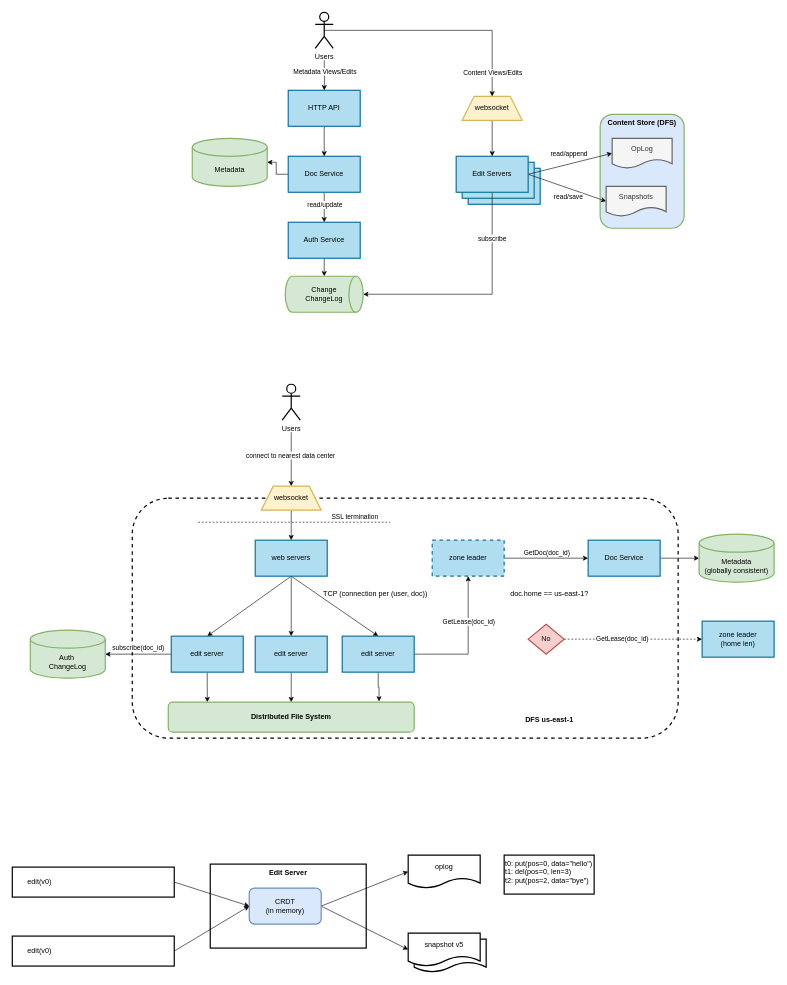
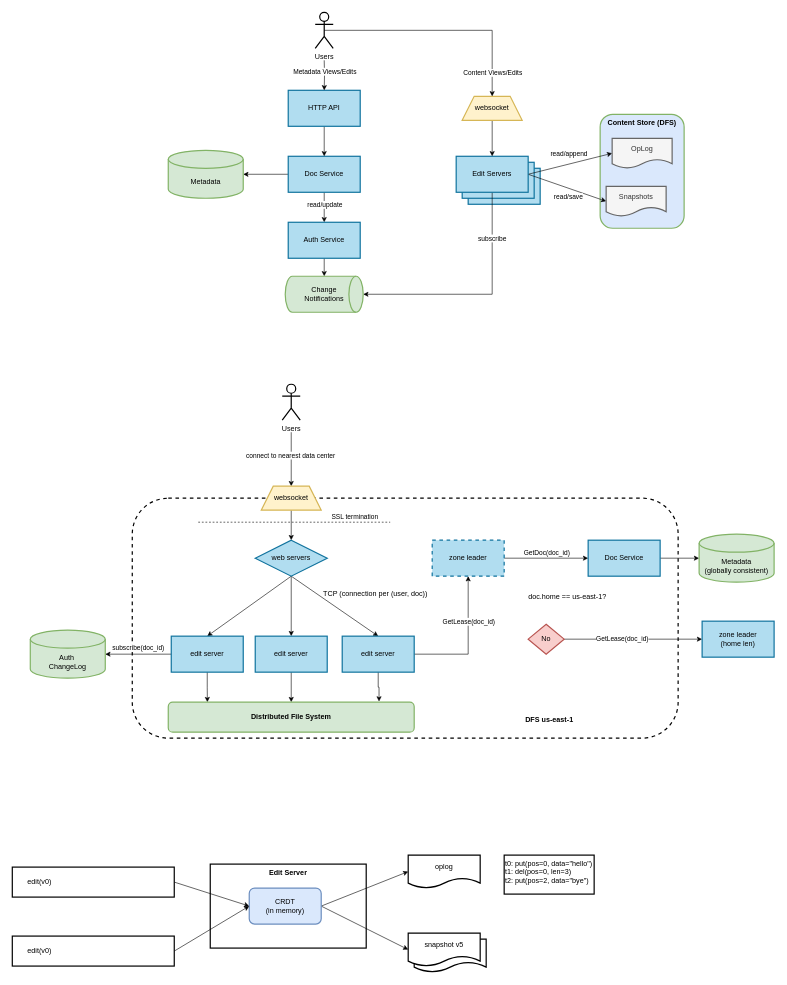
- <mxCell id="30" value="Metadata" style="shape=cylinder3;whiteSpace=wrap;html=1;boundedLbl=1;backgroundOutline=1;size=15;strokeColor=#82b366;strokeWidth=2;fillColor=#d5e8d4;" parent="1" vertex="1"><mxGeometry x="320" y="230" width="125" height="80" as="geometry" /></mxCell>
+ <mxCell id="30" value="Metadata" style="shape=cylinder3;whiteSpace=wrap;html=1;boundedLbl=1;backgroundOutline=1;size=15;strokeColor=#82b366;strokeWidth=2;fillColor=#d5e8d4;" parent="1" vertex="1"><mxGeometry y="250" width="125" height="80" as="geometry" x="280" /></mxCell>
- <mxCell id="79" value="Change&lt;br&gt;ChangeLog" style="strokeWidth=2;html=1;shape=mxgraph.flowchart.direct_data;whiteSpace=wrap;fillColor=#d5e8d4;strokeColor=#82b366;" vertex="1" parent="1"><mxGeometry x="475" y="460" width="130" height="60" as="geometry" /></mxCell>
+ <mxCell id="79" value="Change&lt;br&gt;Notifications" style="strokeWidth=2;html=1;shape=mxgraph.flowchart.direct_data;whiteSpace=wrap;fillColor=#d5e8d4;strokeColor=#82b366;" vertex="1" parent="1"><mxGeometry x="475" y="460" width="130" height="60" as="geometry" /></mxCell>
- <mxCell id="42" value="web servers" style="rounded=0;whiteSpace=wrap;html=1;fillColor=#b1ddf0;strokeColor=#10739e;strokeWidth=2;" parent="1" vertex="1"><mxGeometry x="425" y="900" width="120" height="60" as="geometry" /></mxCell>
+ <mxCell id="42" value="web servers" style="rhombus;whiteSpace=wrap;html=1;fillColor=#b1ddf0;strokeColor=#10739e;strokeWidth=2;" parent="1" vertex="1"><mxGeometry x="425" y="900" width="120" height="60" as="geometry" /></mxCell>
- <mxCell id="65" value="doc.home == us-east-1?" style="text;html=1;align=center;verticalAlign=middle;resizable=0;points=[];autosize=1;strokeColor=none;fillColor=default;" parent="1" vertex="1"><mxGeometry x="840" y="980" width="150" height="20" as="geometry" /></mxCell>
+ <mxCell id="65" value="doc.home == us-east-1?" style="text;html=1;align=center;verticalAlign=middle;resizable=0;points=[];autosize=1;strokeColor=none;fillColor=default;" parent="1" vertex="1"><mxGeometry x="870" y="985" width="150" height="20" as="geometry" /></mxCell>
- <mxCell id="62" style="edgeStyle=orthogonalEdgeStyle;rounded=0;orthogonalLoop=1;jettySize=auto;html=1;exitX=1;exitY=0.5;exitDx=0;exitDy=0;dashed=1;" parent="1" source="64" target="66" edge="1"><mxGeometry relative="1" as="geometry" /></mxCell>
+ <mxCell id="62" style="edgeStyle=orthogonalEdgeStyle;rounded=0;orthogonalLoop=1;jettySize=auto;html=1;exitX=1;exitY=0.5;exitDx=0;exitDy=0;" parent="1" source="64" target="66" edge="1"><mxGeometry relative="1" as="geometry" /></mxCell>
